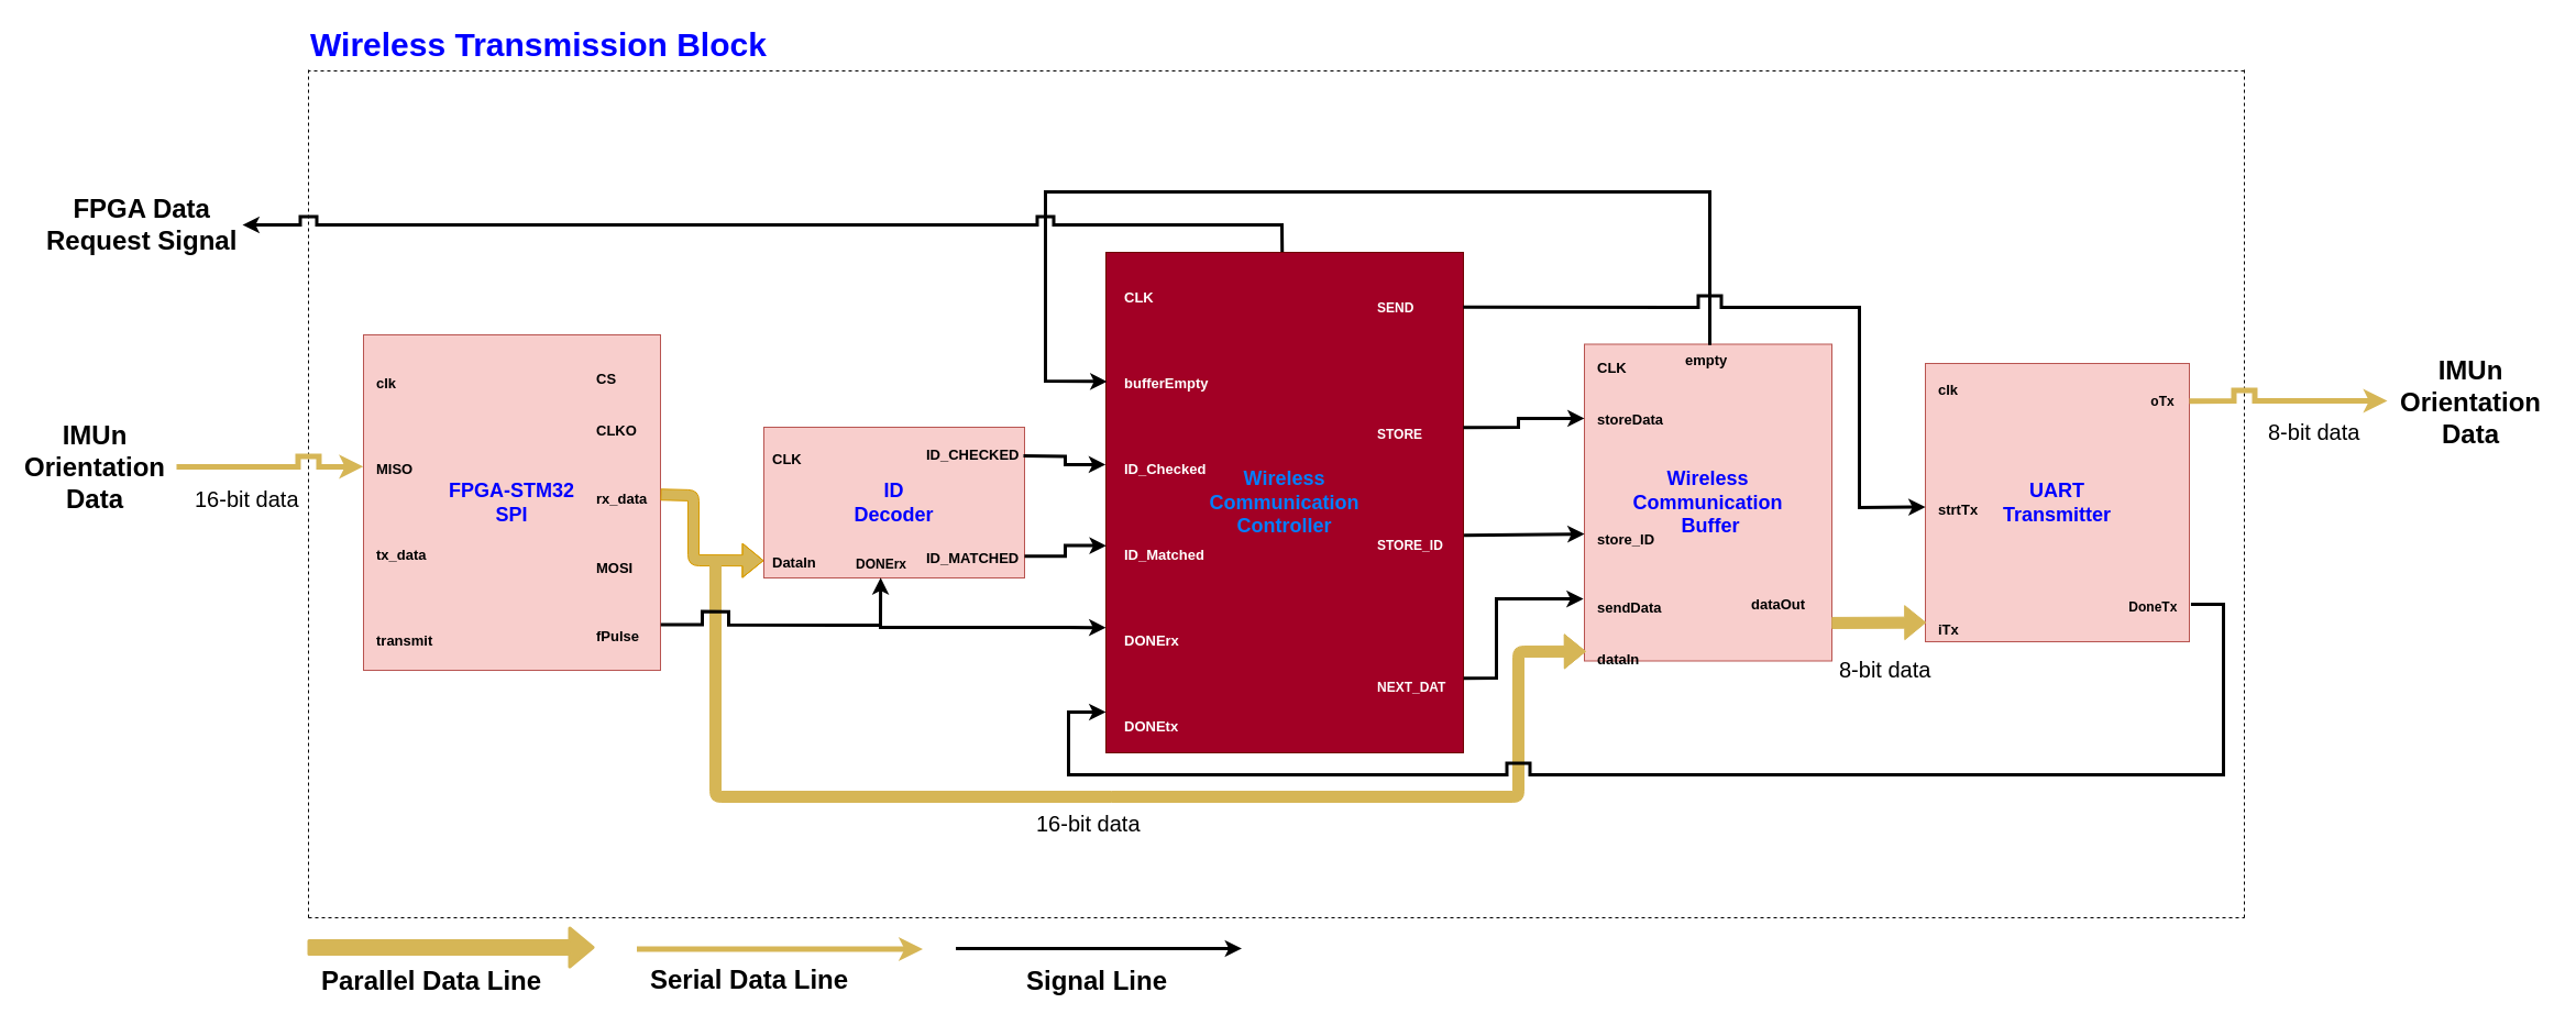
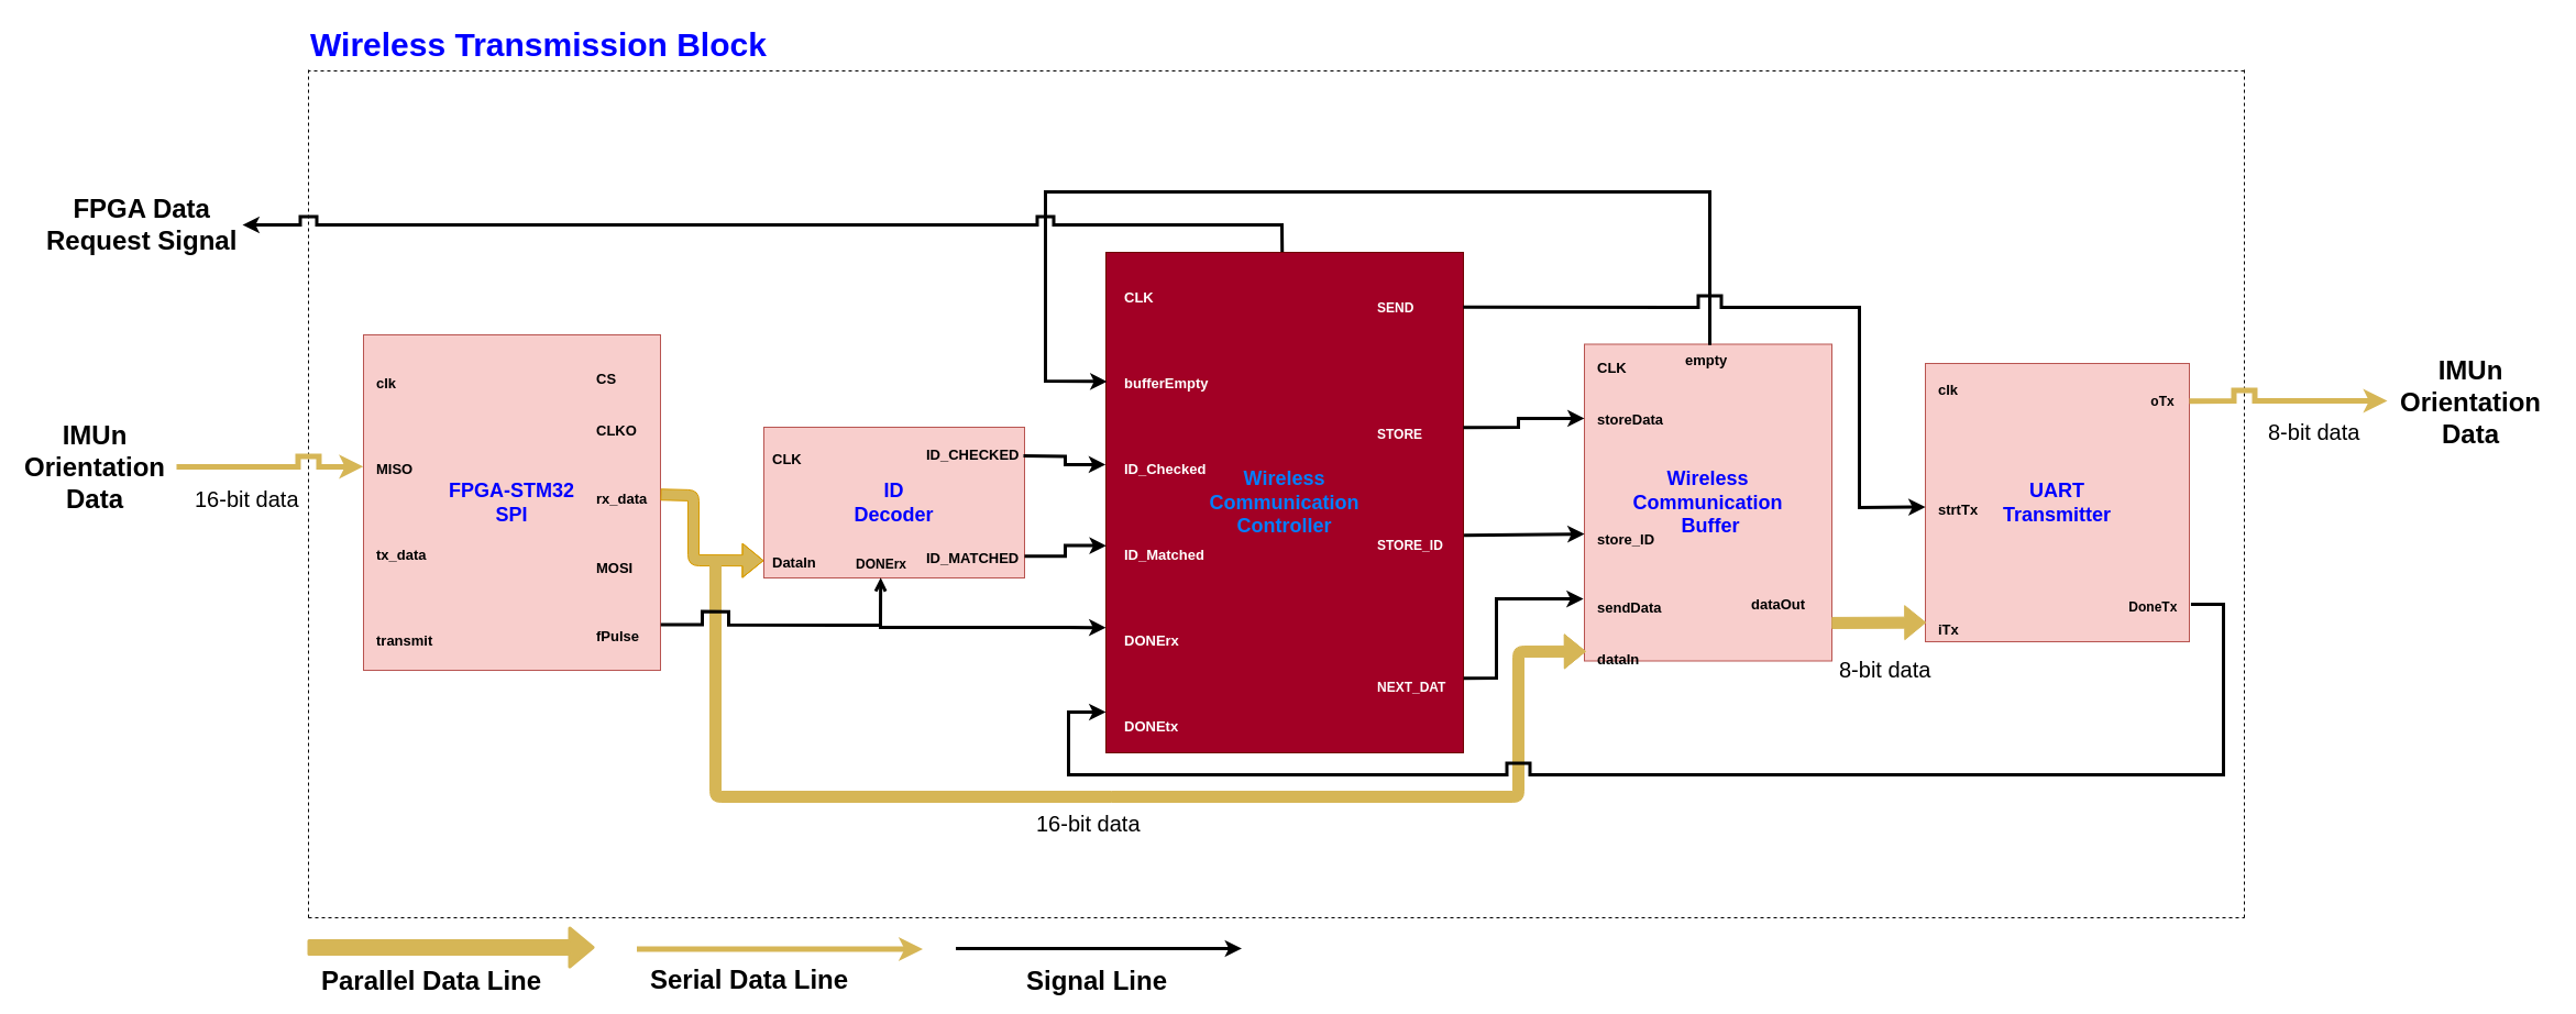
- <mxCell id="23" value="" style="endArrow=classic;html=1;exitX=1.001;exitY=0.864;exitDx=0;exitDy=0;exitPerimeter=0;entryX=0.448;entryY=0.999;entryDx=0;entryDy=0;entryPerimeter=0;strokeWidth=3;jumpStyle=sharp;jumpSize=20;rounded=0;" edge="1" parent="1" source="4" target="3"><mxGeometry width="50" height="50" relative="1" as="geometry"><mxPoint x="630" y="594.5" as="sourcePoint" /><mxPoint x="680" y="568" as="targetPoint" /><Array as="points"><mxPoint x="640" y="568" /><mxPoint x="650" y="568" /><mxPoint x="710" y="568" /><mxPoint x="800" y="568" /><mxPoint x="800" y="554" /></Array></mxGeometry></mxCell>
+ <mxCell id="23" value="" style="endArrow=open;html=1;exitX=1.001;exitY=0.864;exitDx=0;exitDy=0;exitPerimeter=0;entryX=0.448;entryY=0.999;entryDx=0;entryDy=0;entryPerimeter=0;strokeWidth=3;jumpStyle=sharp;jumpSize=20;rounded=0;" edge="1" parent="1" source="4" target="3"><mxGeometry width="50" height="50" relative="1" as="geometry"><mxPoint x="630" y="594.5" as="sourcePoint" /><mxPoint x="680" y="568" as="targetPoint" /><Array as="points"><mxPoint x="640" y="568" /><mxPoint x="650" y="568" /><mxPoint x="710" y="568" /><mxPoint x="800" y="568" /><mxPoint x="800" y="554" /></Array></mxGeometry></mxCell>
